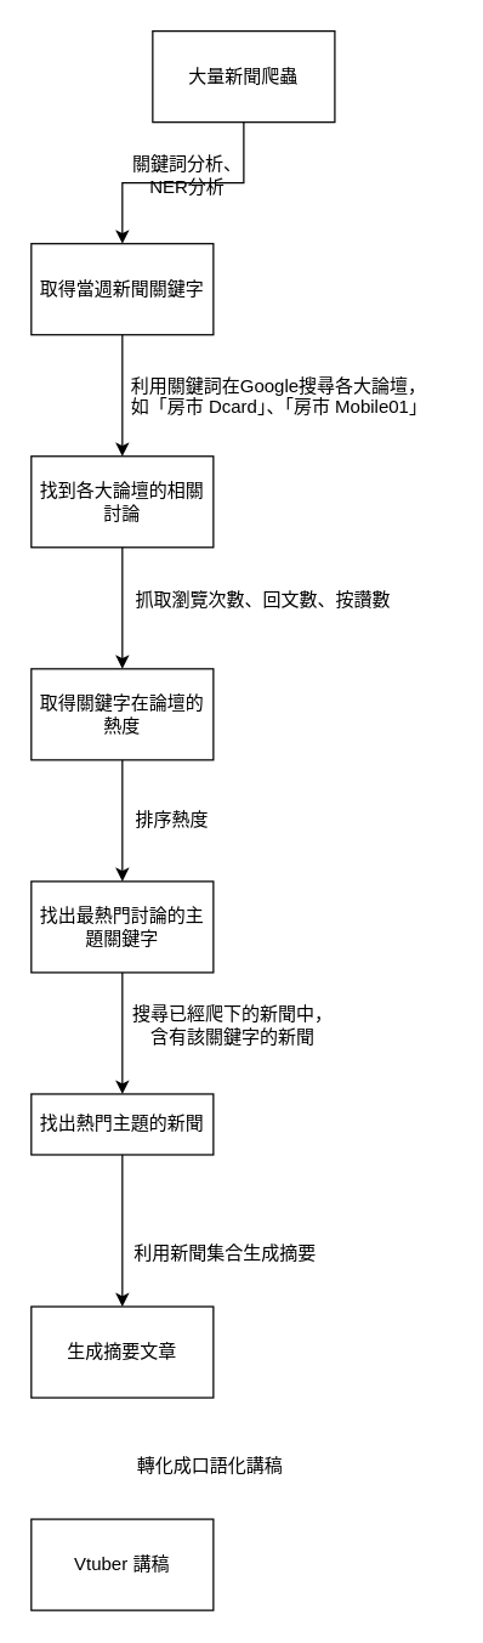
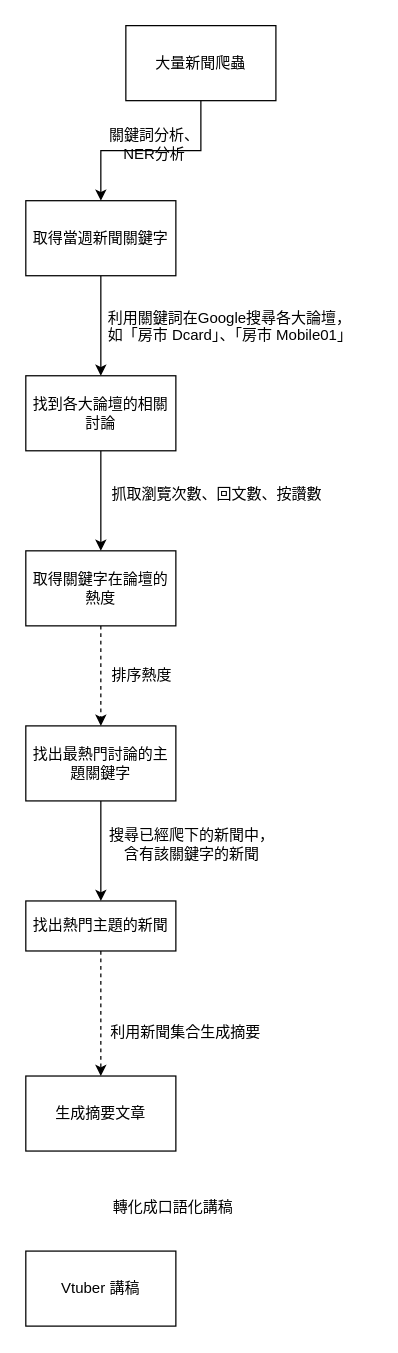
- <mxCell id="10" value="" style="edgeStyle=orthogonalEdgeStyle;rounded=0;orthogonalLoop=1;jettySize=auto;html=1;" edge="1" parent="1" source="11" target="14"><mxGeometry relative="1" as="geometry" /></mxCell>
+ <mxCell id="10" value="" style="edgeStyle=orthogonalEdgeStyle;rounded=0;orthogonalLoop=1;jettySize=auto;html=1;dashed=1;" edge="1" parent="1" source="11" target="14"><mxGeometry relative="1" as="geometry" /></mxCell>
- <mxCell id="16" value="" style="edgeStyle=orthogonalEdgeStyle;rounded=0;orthogonalLoop=1;jettySize=auto;html=1;" edge="1" parent="1" source="17" target="19"><mxGeometry relative="1" as="geometry" /></mxCell>
+ <mxCell id="16" value="" style="edgeStyle=orthogonalEdgeStyle;rounded=0;orthogonalLoop=1;jettySize=auto;html=1;dashed=1;" edge="1" parent="1" source="17" target="19"><mxGeometry relative="1" as="geometry" /></mxCell>
